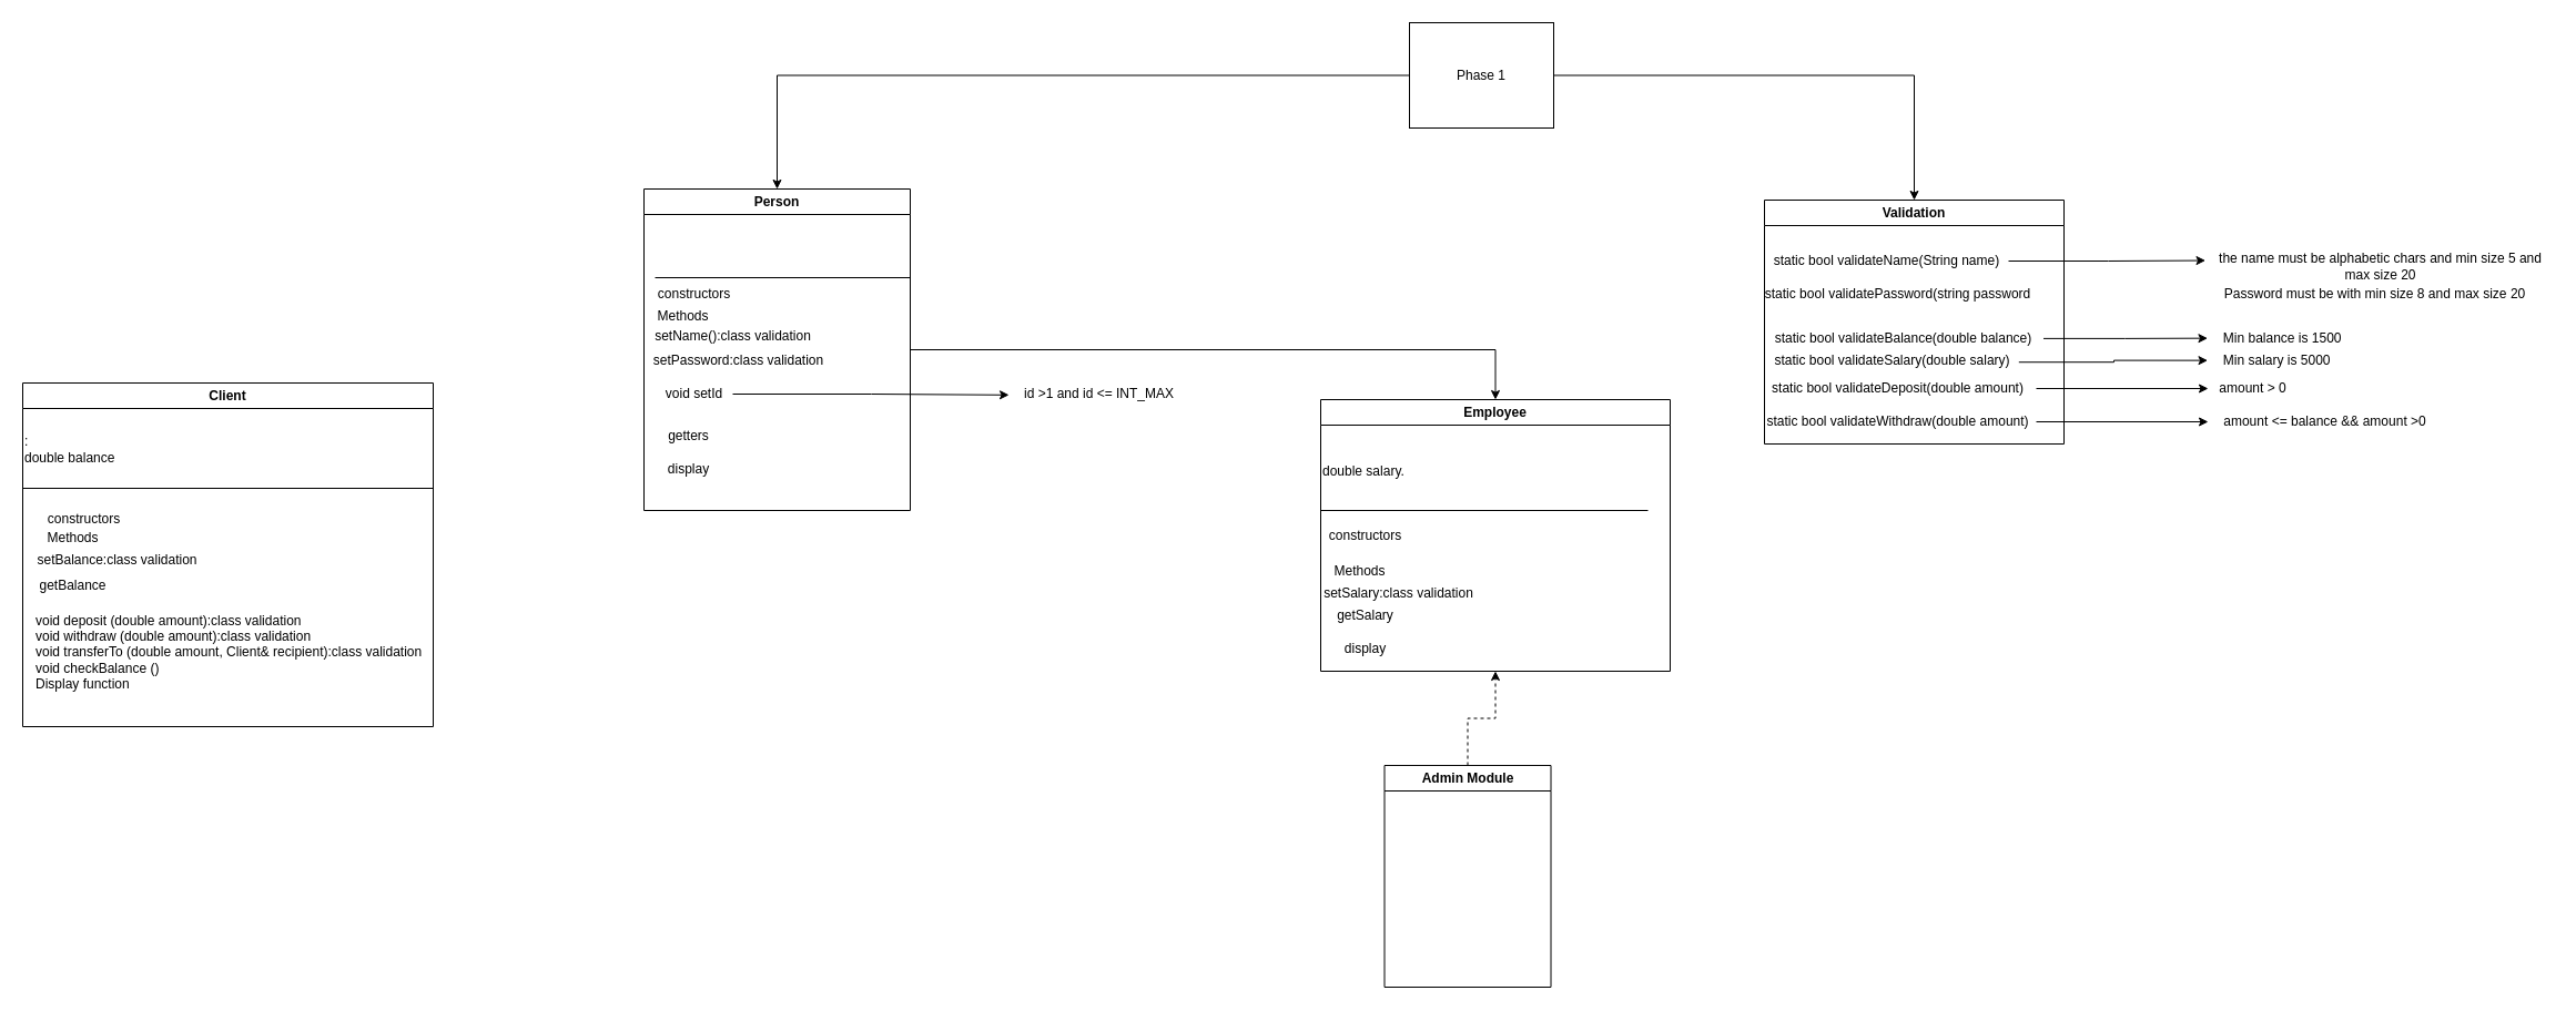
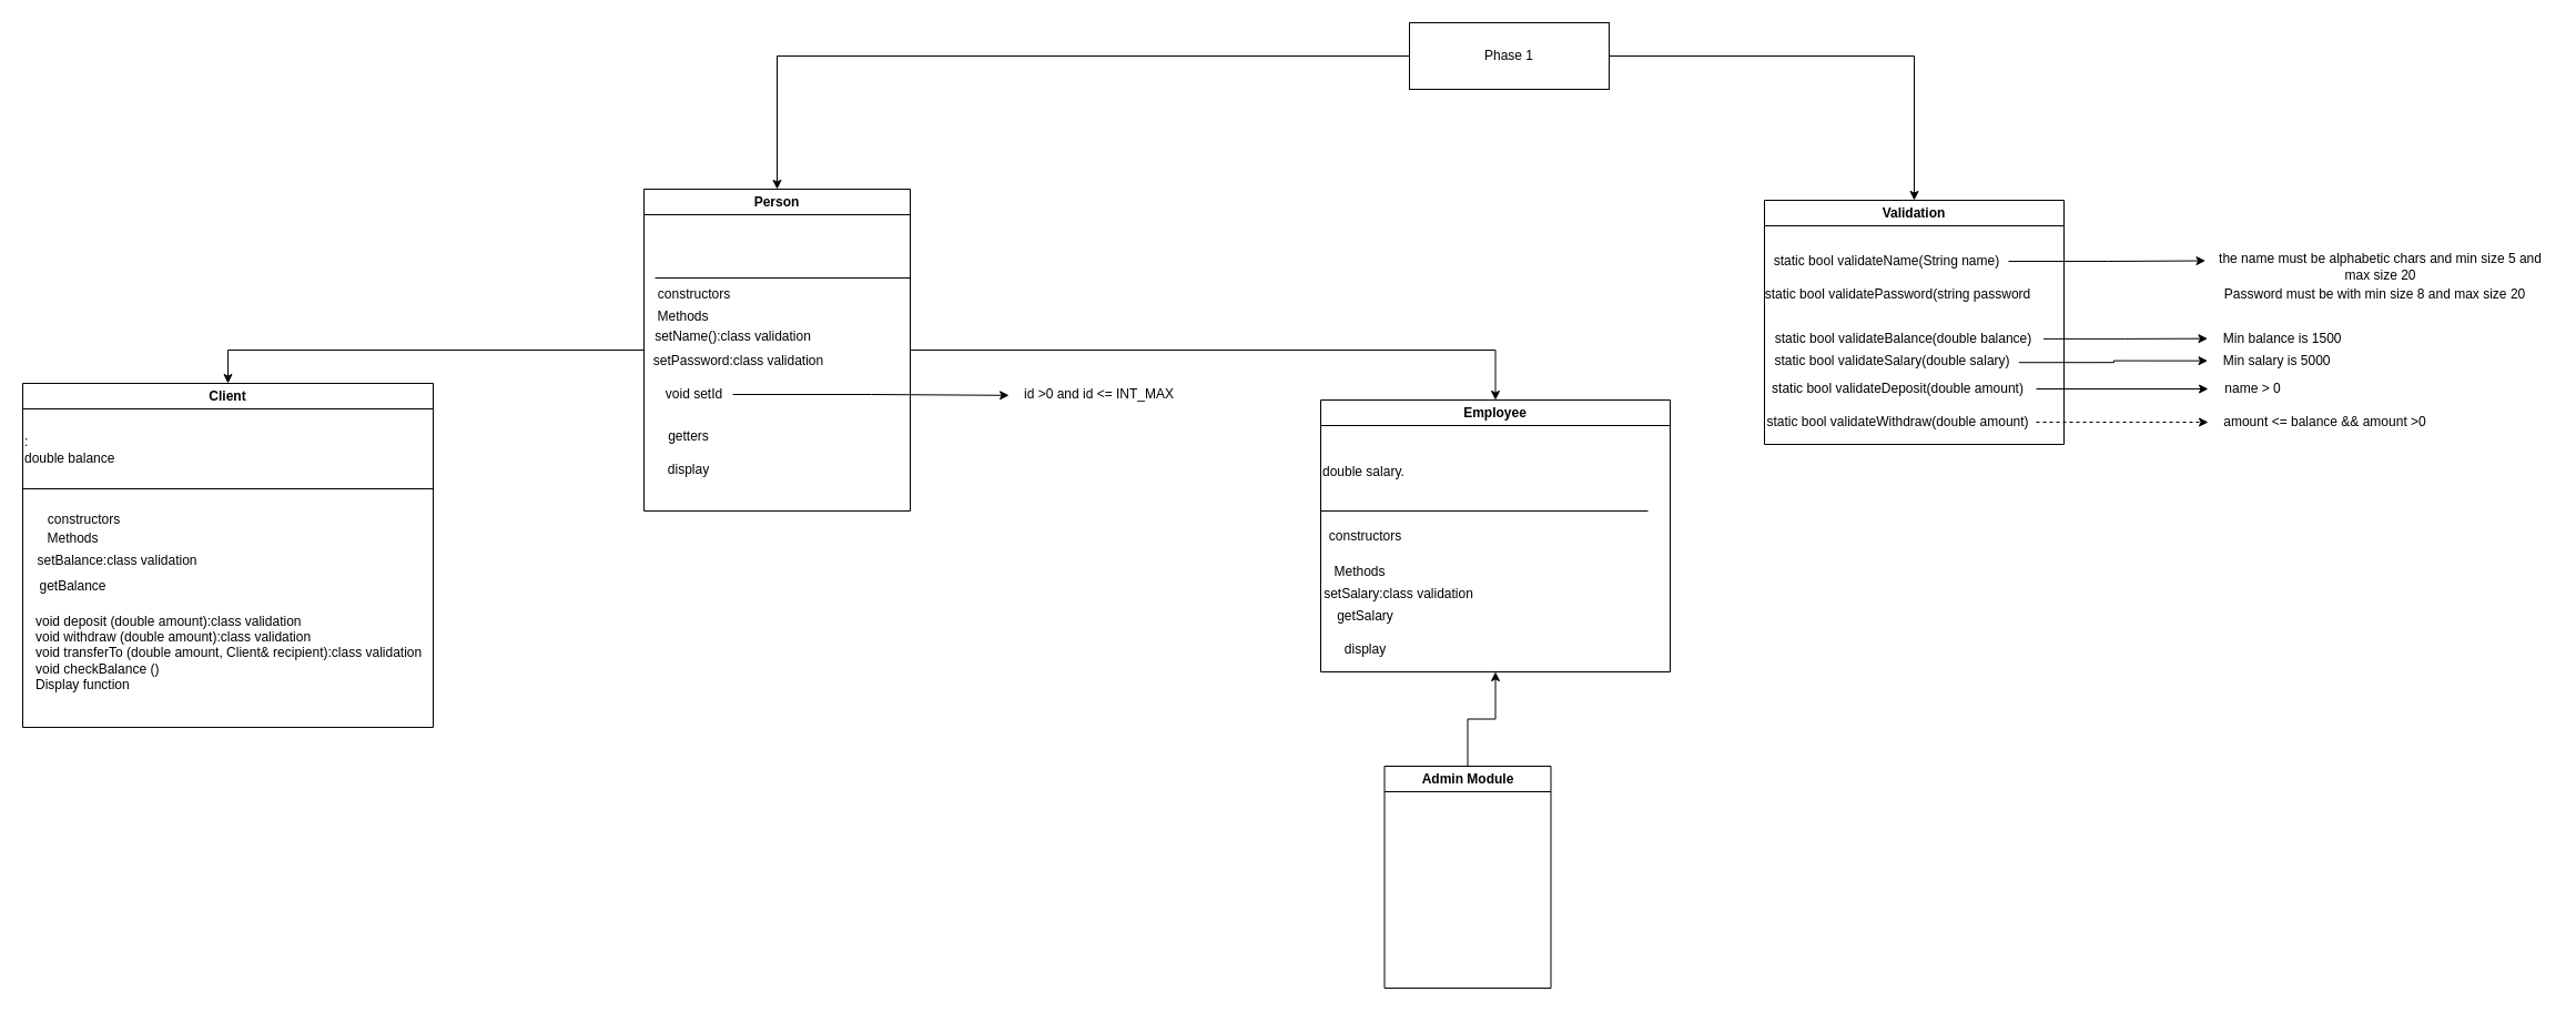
- <mxCell id="4" value="Phase 1" style="rounded=0;whiteSpace=wrap;html=1;" vertex="1" parent="1"><mxGeometry x="1270" y="20" width="130" height="95" as="geometry" /></mxCell>
+ <mxCell id="4" value="Phase 1" style="rounded=0;whiteSpace=wrap;html=1;" vertex="1" parent="1"><mxGeometry x="1270" y="20" width="180" height="60" as="geometry" /></mxCell>
+ <mxCell id="23" style="edgeStyle=orthogonalEdgeStyle;rounded=0;orthogonalLoop=1;jettySize=auto;html=1;entryX=0.5;entryY=0;entryDx=0;entryDy=0;" edge="1" parent="1" source="24" target="5"><mxGeometry relative="1" as="geometry" /></mxCell>
- <mxCell id="46" value="amount &amp;gt; 0" style="text;html=1;align=center;verticalAlign=middle;resizable=0;points=[];autosize=1;strokeColor=none;fillColor=none;" vertex="1" parent="1"><mxGeometry x="1990" y="335" width="80" height="30" as="geometry" /></mxCell>
+ <mxCell id="46" value="name &amp;gt; 0" style="text;html=1;align=center;verticalAlign=middle;resizable=0;points=[];autosize=1;strokeColor=none;fillColor=none;" vertex="1" parent="1"><mxGeometry x="1990" y="335" width="80" height="30" as="geometry" /></mxCell>
- <mxCell id="50" value="id &amp;gt;1 and id &amp;lt;= INT_MAX" style="text;html=1;align=center;verticalAlign=middle;resizable=0;points=[];autosize=1;strokeColor=none;fillColor=none;" vertex="1" parent="1"><mxGeometry x="910" y="340" width="160" height="30" as="geometry" /></mxCell>
+ <mxCell id="50" value="id &amp;gt;0 and id &amp;lt;= INT_MAX" style="text;html=1;align=center;verticalAlign=middle;resizable=0;points=[];autosize=1;strokeColor=none;fillColor=none;" vertex="1" parent="1"><mxGeometry x="910" y="340" width="160" height="30" as="geometry" /></mxCell>
- <mxCell id="49" style="edgeStyle=orthogonalEdgeStyle;rounded=0;orthogonalLoop=1;jettySize=auto;html=1;" edge="1" parent="1" source="38" target="47"><mxGeometry relative="1" as="geometry" /></mxCell>
+ <mxCell id="49" style="edgeStyle=orthogonalEdgeStyle;rounded=0;orthogonalLoop=1;jettySize=auto;html=1;dashed=1;" edge="1" parent="1" source="38" target="47"><mxGeometry relative="1" as="geometry" /></mxCell>
- <mxCell id="20" style="edgeStyle=orthogonalEdgeStyle;rounded=0;orthogonalLoop=1;jettySize=auto;html=1;entryX=0.5;entryY=1;entryDx=0;entryDy=0;dashed=1;" edge="1" parent="1" source="21" target="13"><mxGeometry relative="1" as="geometry" /></mxCell>
+ <mxCell id="20" style="edgeStyle=orthogonalEdgeStyle;rounded=0;orthogonalLoop=1;jettySize=auto;html=1;entryX=0.5;entryY=1;entryDx=0;entryDy=0;" edge="1" parent="1" source="21" target="13"><mxGeometry relative="1" as="geometry" /></mxCell>
